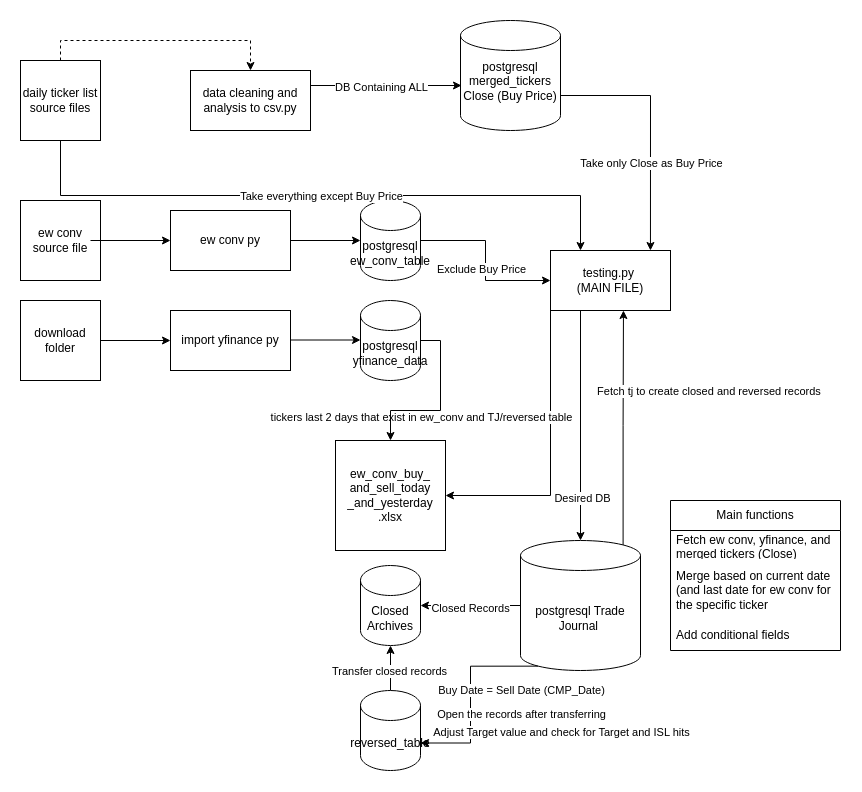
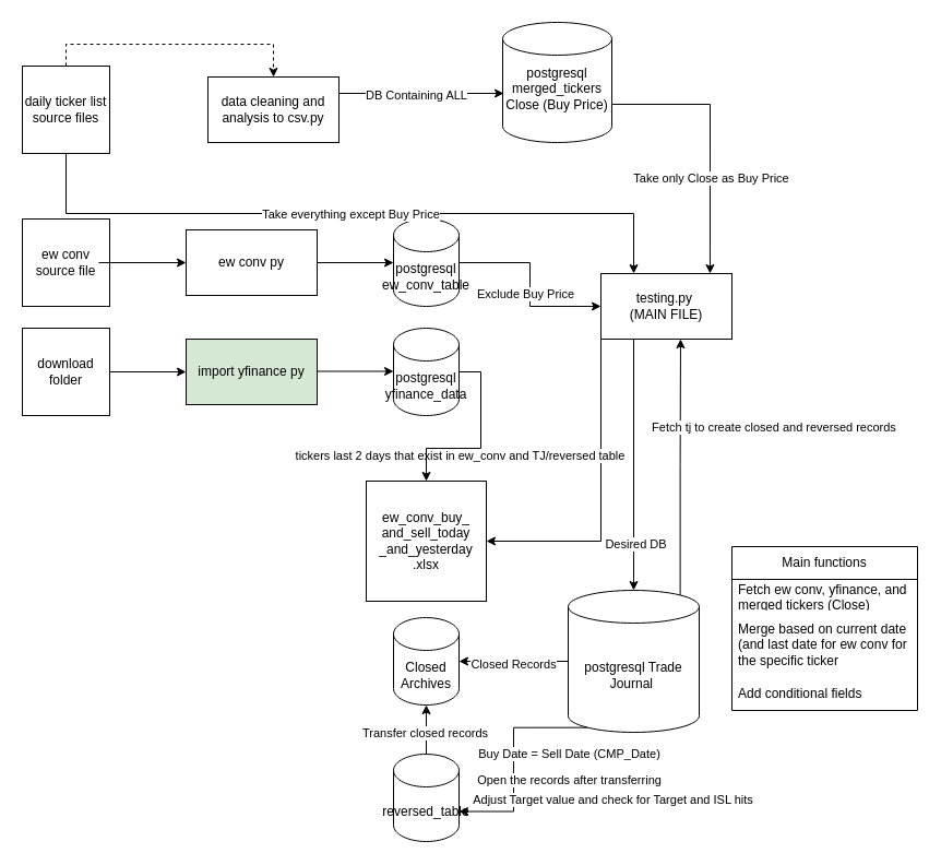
- <mxCell id="3" value="import yfinance py" style="rounded=0;whiteSpace=wrap;html=1;" parent="1" vertex="1"><mxGeometry x="170" y="310" width="120" height="60" as="geometry" /></mxCell>
+ <mxCell id="3" value="import yfinance py" style="rounded=0;whiteSpace=wrap;html=1;fillColor=#d5e8d4;" parent="1" vertex="1"><mxGeometry x="170" y="310" width="120" height="60" as="geometry" /></mxCell>
